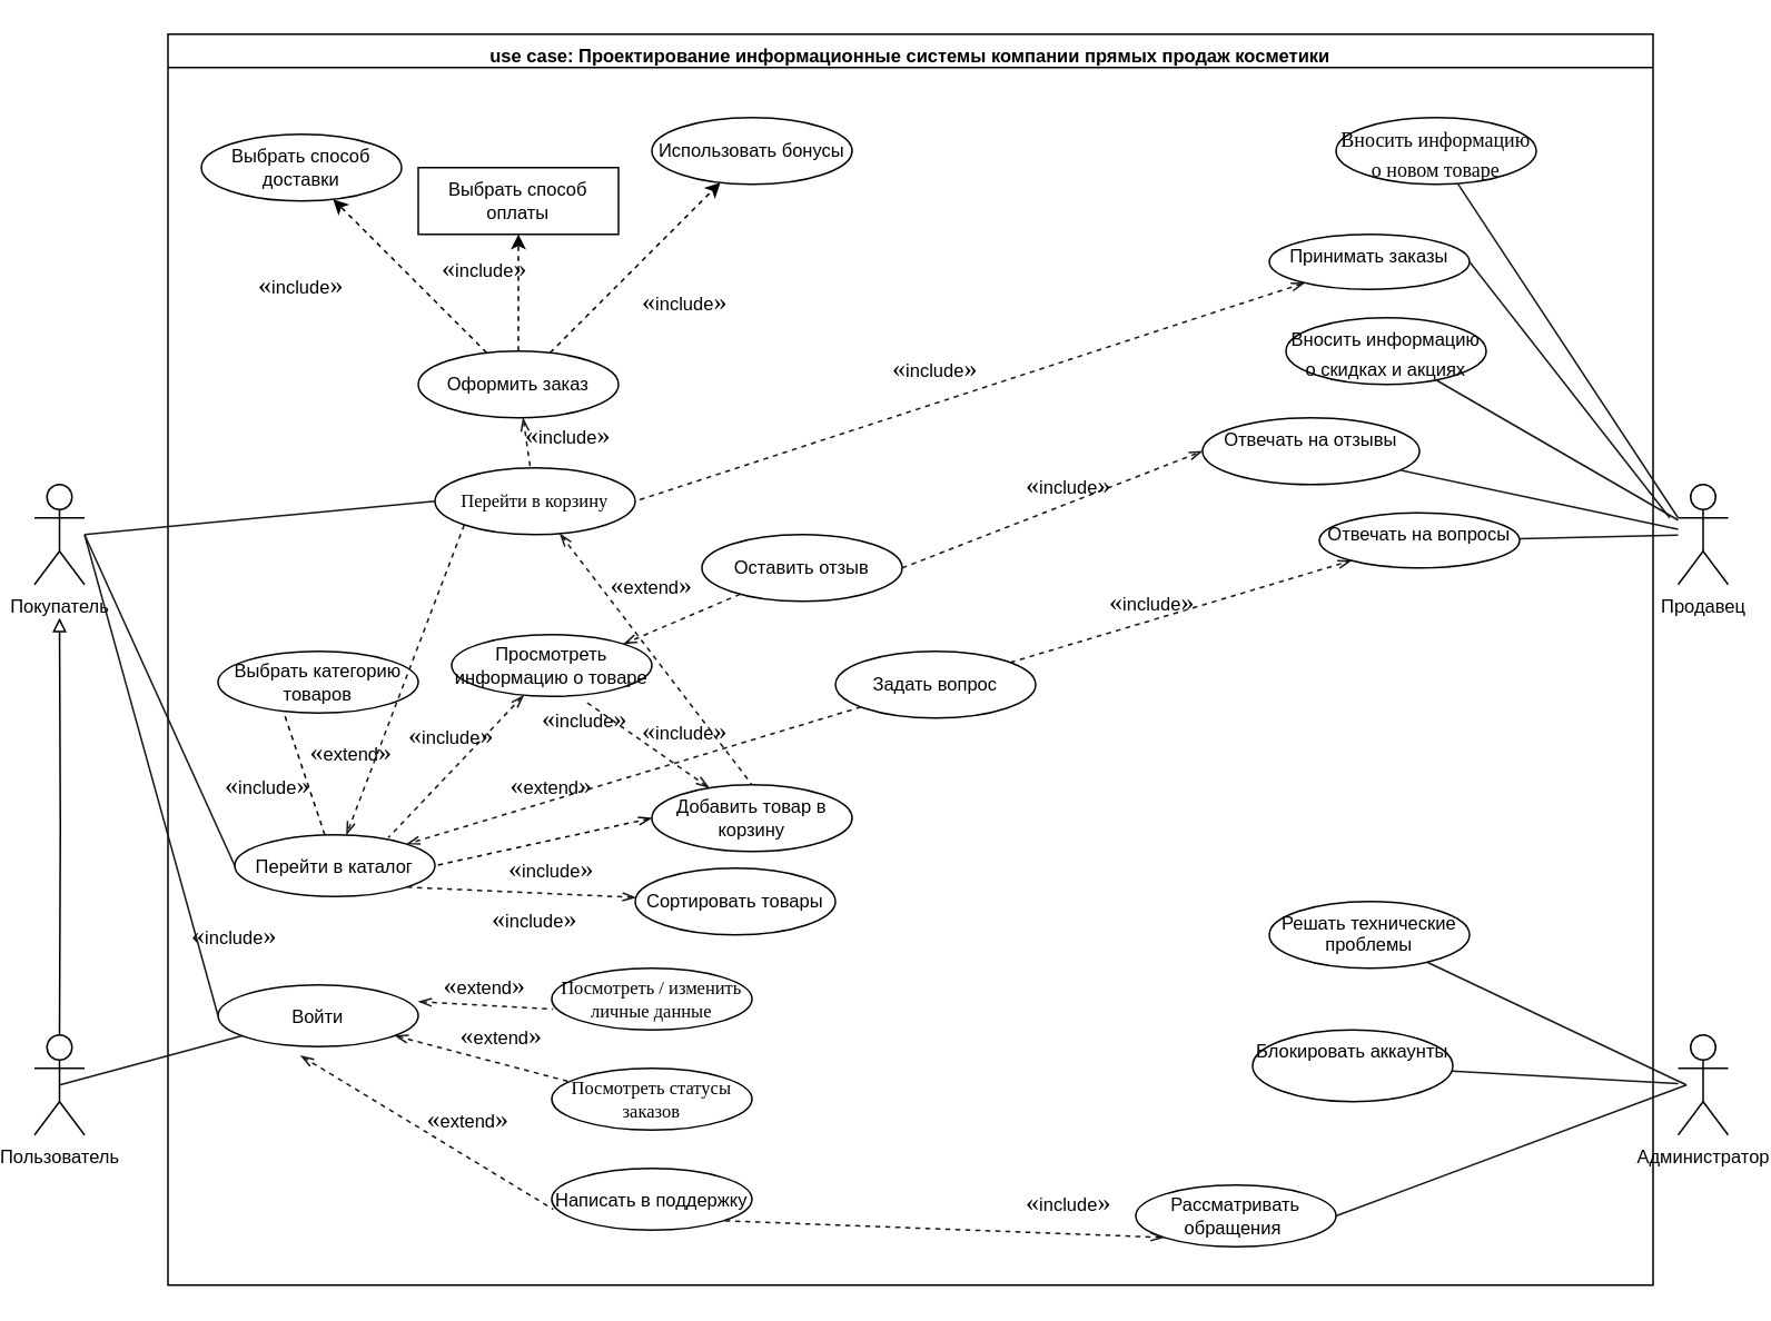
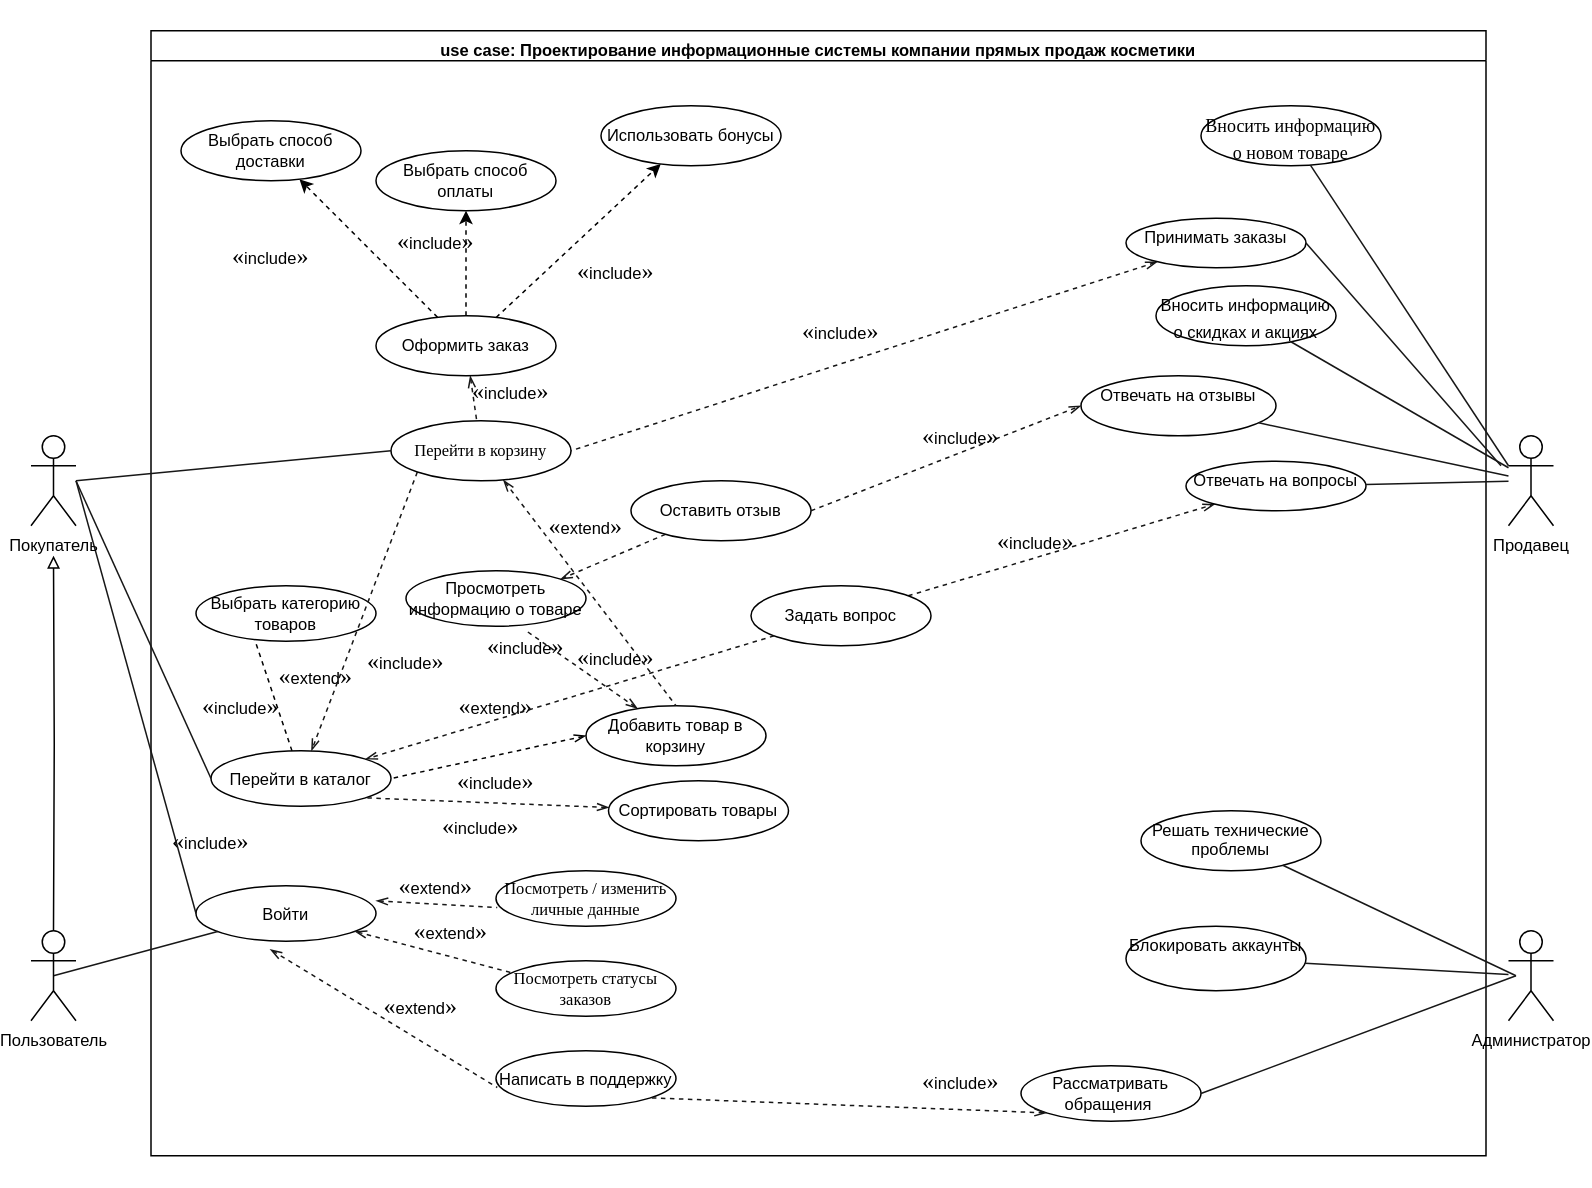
- <mxCell id="44" value="Использовать бонусы" style="ellipse;whiteSpace=wrap;html=1;fontSize=11;strokeWidth=1;rounded=0;" parent="2" vertex="1"><mxGeometry x="290" y="50" width="120" height="40" as="geometry" /></mxCell>
+ <mxCell id="44" value="Использовать бонусы" style="ellipse;whiteSpace=wrap;html=1;fontSize=11;strokeWidth=1;rounded=0;" parent="2" vertex="1"><mxGeometry x="300" y="50" width="120" height="40" as="geometry" /></mxCell>
- <mxCell id="42" value="Выбрать способ оплаты" style="whiteSpace=wrap;html=1;fontSize=11;strokeWidth=1;rounded=0;" parent="2" vertex="1"><mxGeometry x="150" y="80" width="120" height="40" as="geometry" /></mxCell>
+ <mxCell id="42" value="Выбрать способ оплаты" style="ellipse;whiteSpace=wrap;html=1;fontSize=11;strokeWidth=1;rounded=0;" parent="2" vertex="1"><mxGeometry x="150" y="80" width="120" height="40" as="geometry" /></mxCell>
- <mxCell id="59" value="Принимать заказы" style="ellipse;whiteSpace=wrap;html=1;fontSize=11;verticalAlign=top;strokeWidth=1;rounded=0;" parent="2" vertex="1"><mxGeometry x="660" y="120" width="120" height="33" as="geometry" /></mxCell>
+ <mxCell id="59" value="Принимать заказы" style="ellipse;whiteSpace=wrap;html=1;fontSize=11;verticalAlign=top;strokeWidth=1;rounded=0;" parent="2" vertex="1"><mxGeometry x="650" y="125" width="120" height="33" as="geometry" /></mxCell>
- <mxCell id="15" style="edgeStyle=none;orthogonalLoop=1;jettySize=auto;html=1;entryX=0.767;entryY=0.046;entryDx=0;entryDy=0;entryPerimeter=0;dashed=1;fontFamily=Times New Roman;fontSize=11;startArrow=openThin;startFill=0;endArrow=none;endFill=0;strokeColor=#171717;" parent="2" source="16" target="12" edge="1"><mxGeometry relative="1" as="geometry" /></mxCell>
- <mxCell id="37" value="Сортировать товары" style="ellipse;whiteSpace=wrap;html=1;fontSize=11;strokeWidth=1;rounded=0;" parent="2" vertex="1"><mxGeometry x="280" y="500" width="120" height="40" as="geometry" /></mxCell>
+ <mxCell id="37" value="Сортировать товары" style="ellipse;whiteSpace=wrap;html=1;fontSize=11;strokeWidth=1;rounded=0;" parent="2" vertex="1"><mxGeometry x="305" y="500" width="120" height="40" as="geometry" /></mxCell>
